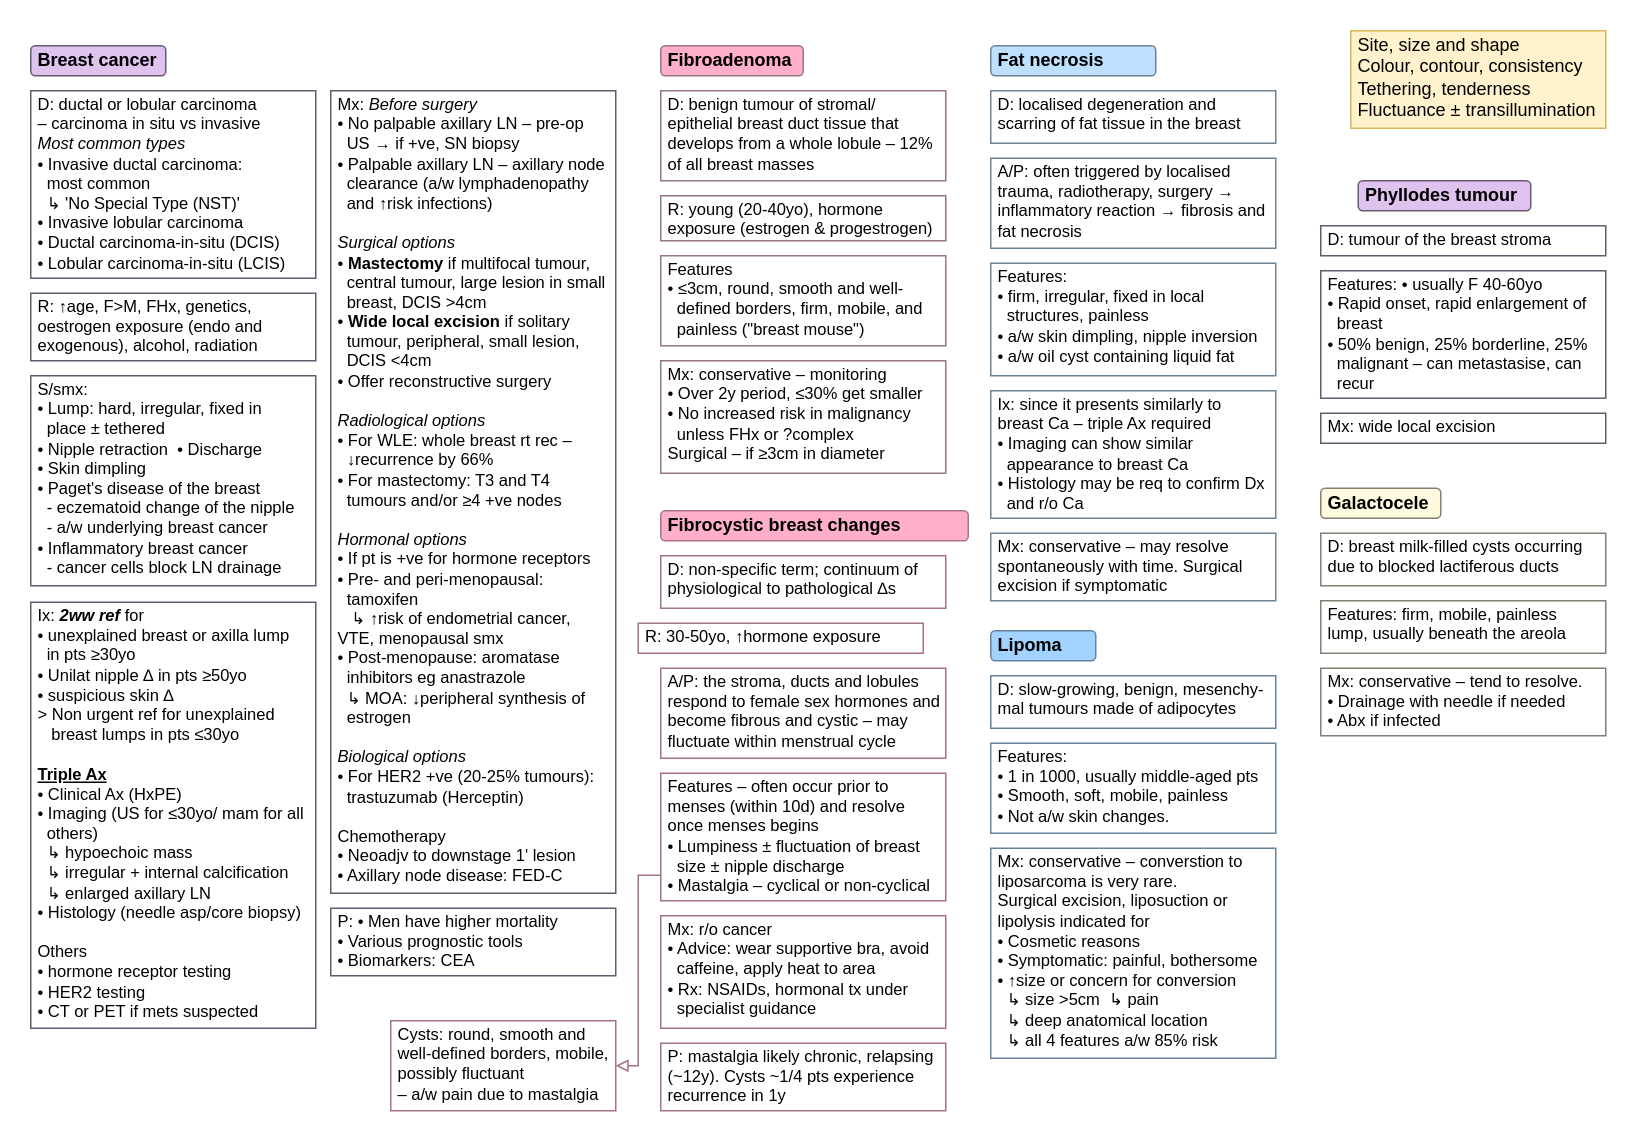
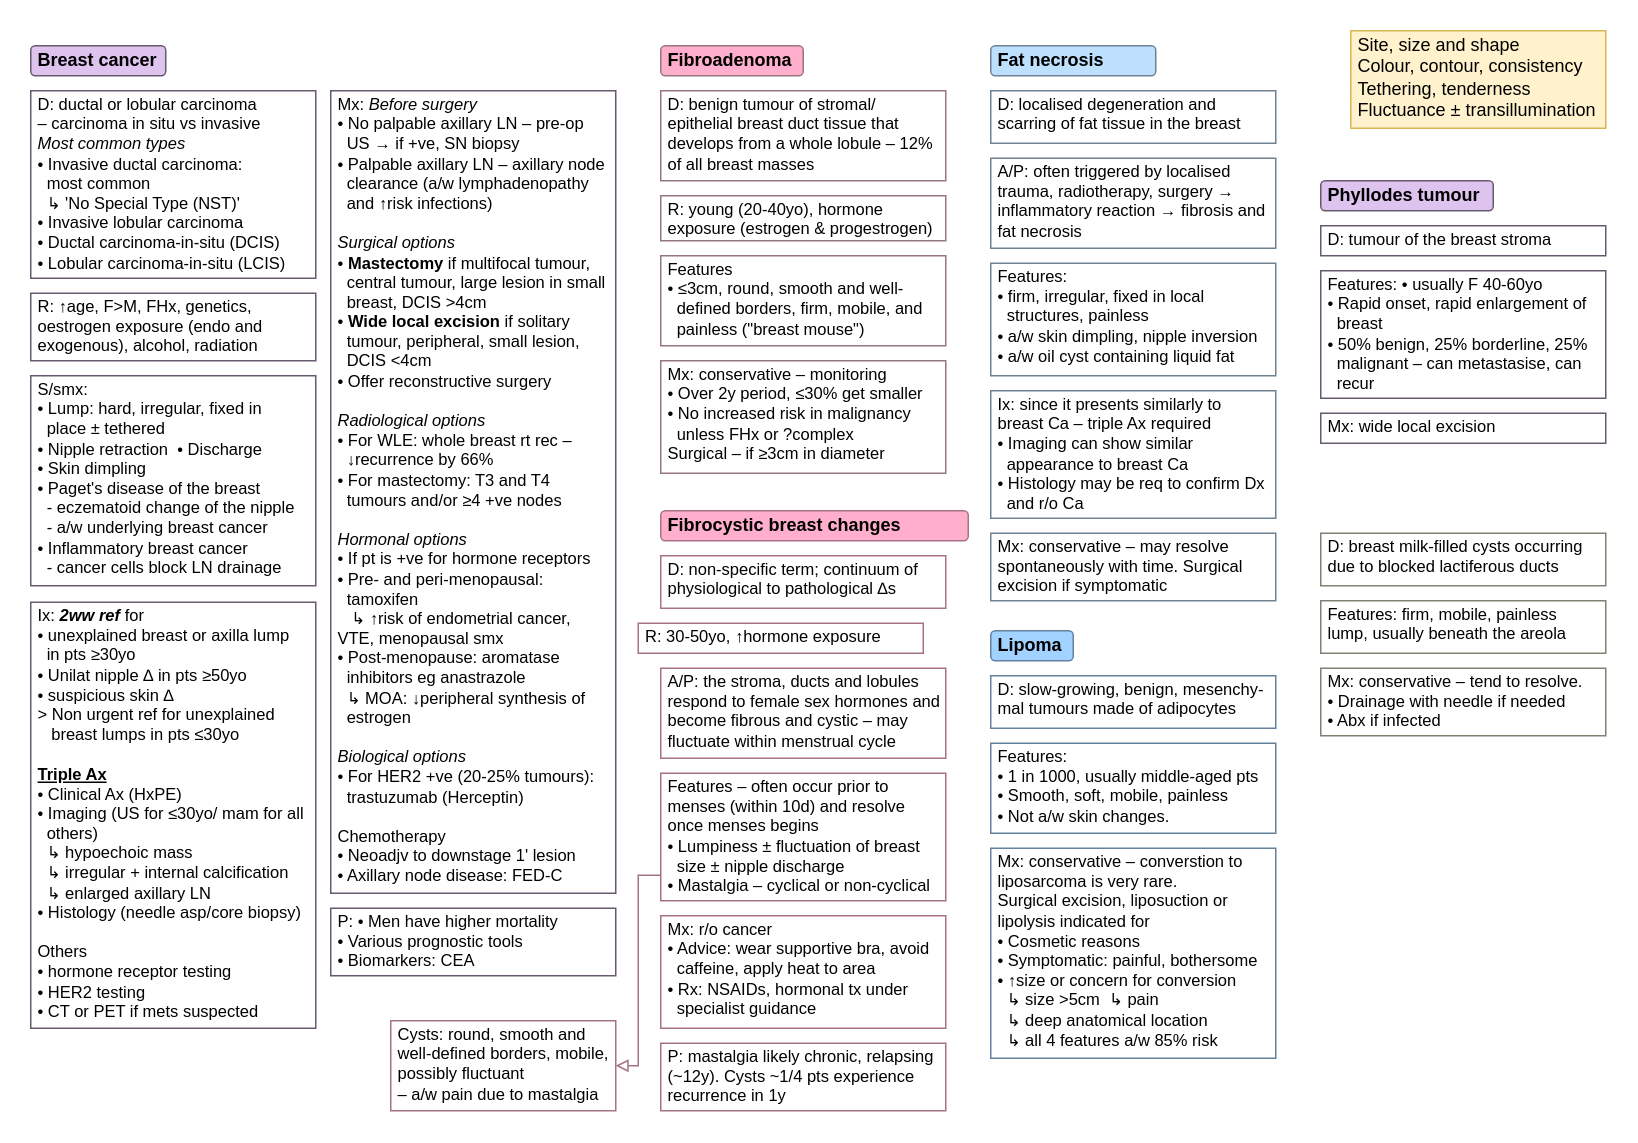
- <mxCell id="38" value="Phyllodes tumour" style="rounded=1;whiteSpace=wrap;html=1;spacingTop=0;fontStyle=1;align=left;spacing=5;fillColor=#DDC3ED;strokeColor=#675A6E;" parent="1" vertex="1"><mxGeometry x="905" y="120" width="115" height="20" as="geometry" /></mxCell>
+ <mxCell id="38" value="Phyllodes tumour" style="rounded=1;whiteSpace=wrap;html=1;spacingTop=0;fontStyle=1;align=left;spacing=5;fillColor=#DDC3ED;strokeColor=#675A6E;" parent="1" vertex="1"><mxGeometry x="880" y="120" width="115" height="20" as="geometry" /></mxCell>
- <mxCell id="34" value="Galactocele" style="rounded=1;whiteSpace=wrap;html=1;spacingTop=0;fontStyle=1;align=left;spacing=5;fillColor=#fefae0;strokeColor=#828073;" parent="1" vertex="1"><mxGeometry x="880" y="325" width="80" height="20" as="geometry" /></mxCell>
- <mxCell id="30" value="Lipoma" style="rounded=1;whiteSpace=wrap;html=1;spacingTop=0;fontStyle=1;align=left;spacing=5;fillColor=#a2d2ff;strokeColor=#64829E;" parent="1" vertex="1"><mxGeometry x="660" y="420" width="70" height="20" as="geometry" /></mxCell>
+ <mxCell id="30" value="Lipoma" style="rounded=1;whiteSpace=wrap;html=1;spacingTop=0;fontStyle=1;align=left;spacing=5;fillColor=#a2d2ff;strokeColor=#64829E;" parent="1" vertex="1"><mxGeometry x="660" y="420" width="55" height="20" as="geometry" /></mxCell>
